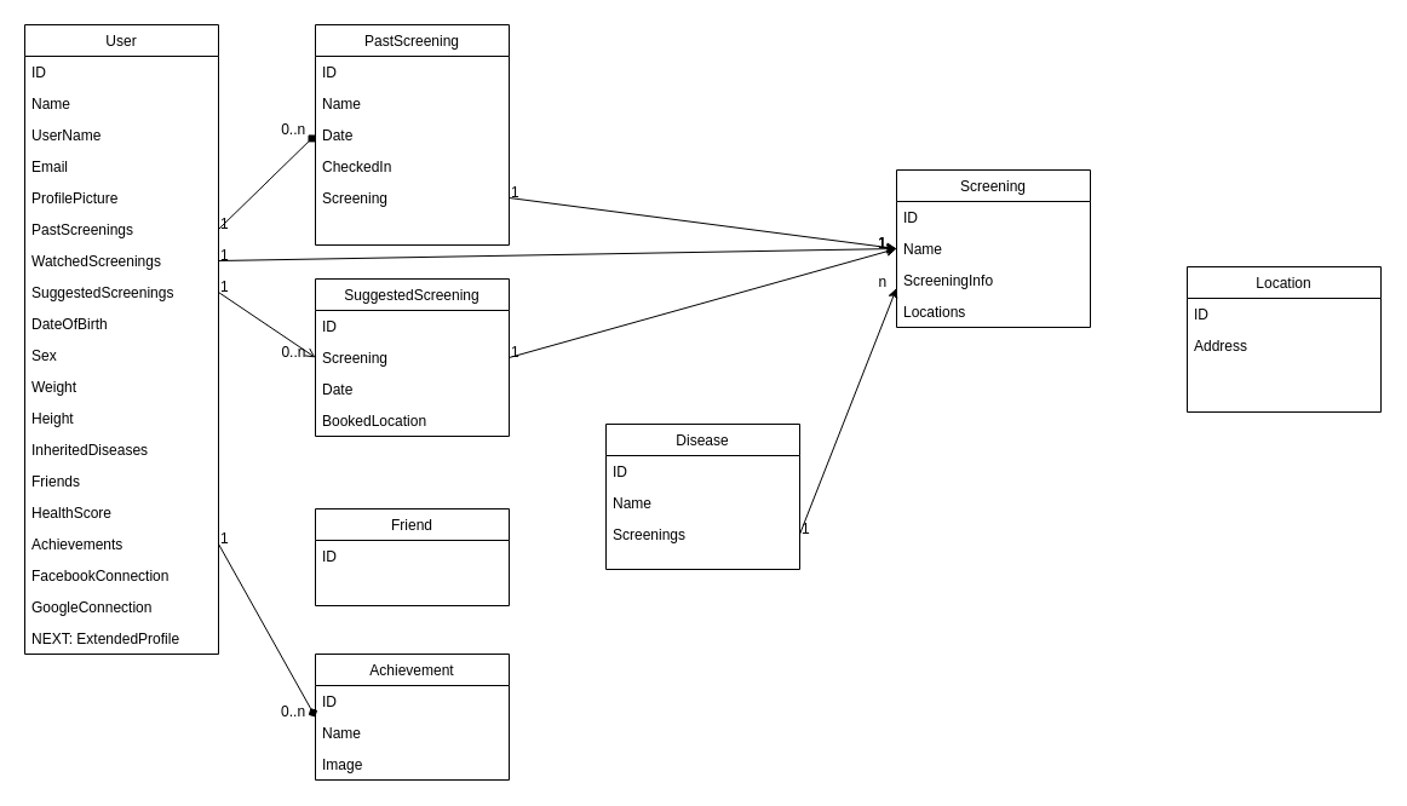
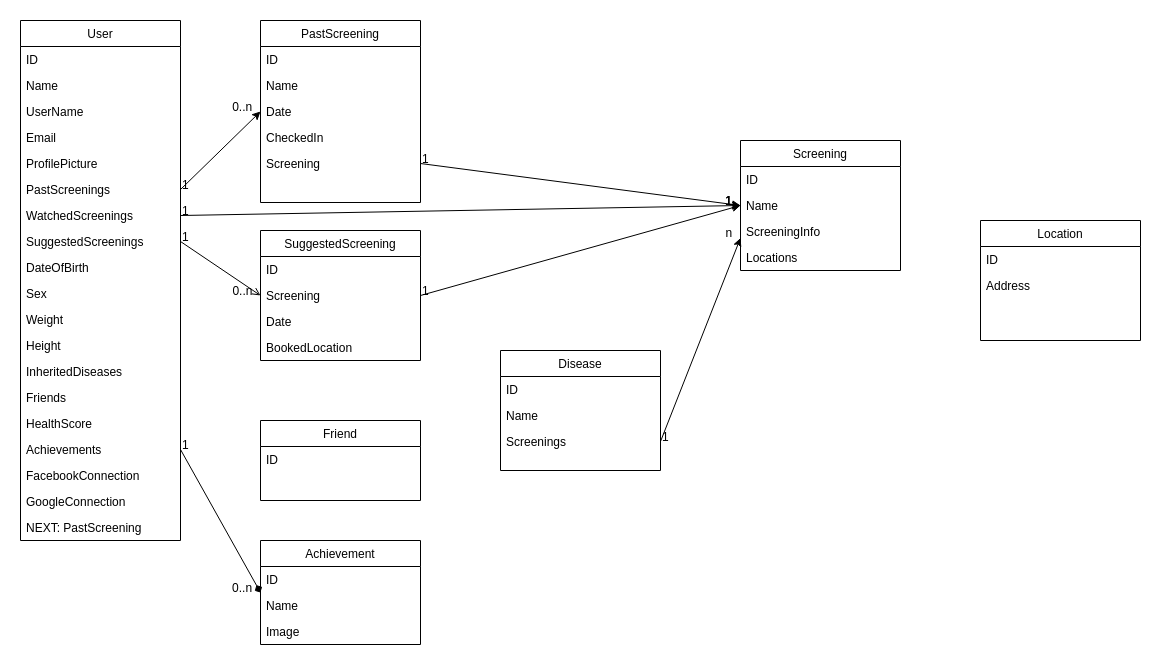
- <mxCell id="28" value="" style="endArrow=diamond;shadow=0;strokeWidth=1;rounded=0;endFill=1;exitX=1;exitY=0.5;exitDx=0;exitDy=0;entryX=0;entryY=0.5;entryDx=0;entryDy=0;" parent="1" source="8" target="22" edge="1"><mxGeometry x="0.5" y="41" relative="1" as="geometry"><mxPoint x="210" y="137" as="sourcePoint" /><mxPoint x="250" y="40" as="targetPoint" /><mxPoint x="-40" y="32" as="offset" /></mxGeometry></mxCell>
+ <mxCell id="28" value="" style="endArrow=classic;shadow=0;strokeWidth=1;rounded=0;endFill=1;exitX=1;exitY=0.5;exitDx=0;exitDy=0;entryX=0;entryY=0.5;entryDx=0;entryDy=0;" parent="1" source="8" target="22" edge="1"><mxGeometry x="0.5" y="41" relative="1" as="geometry"><mxPoint x="210" y="137" as="sourcePoint" /><mxPoint x="250" y="40" as="targetPoint" /><mxPoint x="-40" y="32" as="offset" /></mxGeometry></mxCell>
- <mxCell id="21" value="NEXT: ExtendedProfile" style="text;align=left;verticalAlign=top;spacingLeft=4;spacingRight=4;overflow=hidden;rotatable=0;points=[[0,0.5],[1,0.5]];portConstraint=eastwest;rounded=0;shadow=0;html=0;" parent="2" vertex="1"><mxGeometry y="494" width="160" height="26" as="geometry" /></mxCell>
+ <mxCell id="21" value="NEXT: PastScreening" style="text;align=left;verticalAlign=top;spacingLeft=4;spacingRight=4;overflow=hidden;rotatable=0;points=[[0,0.5],[1,0.5]];portConstraint=eastwest;rounded=0;shadow=0;html=0;" parent="2" vertex="1"><mxGeometry y="494" width="160" height="26" as="geometry" /></mxCell>
